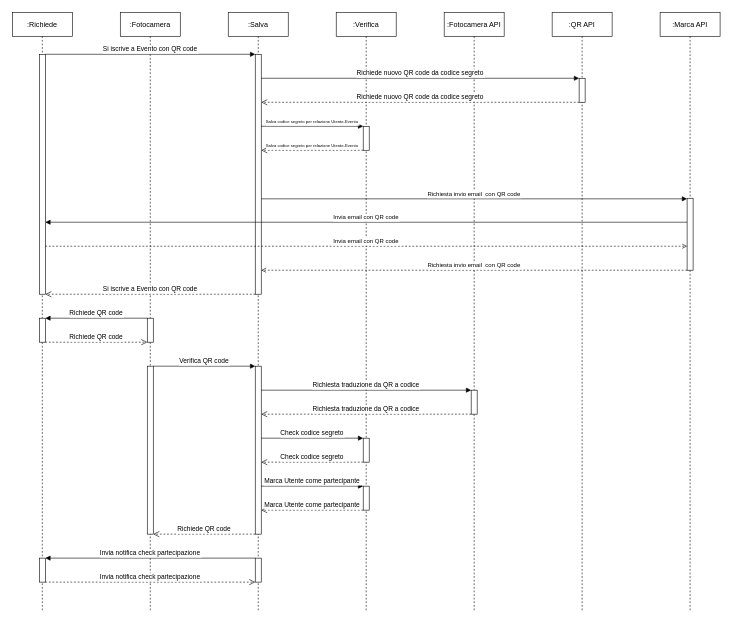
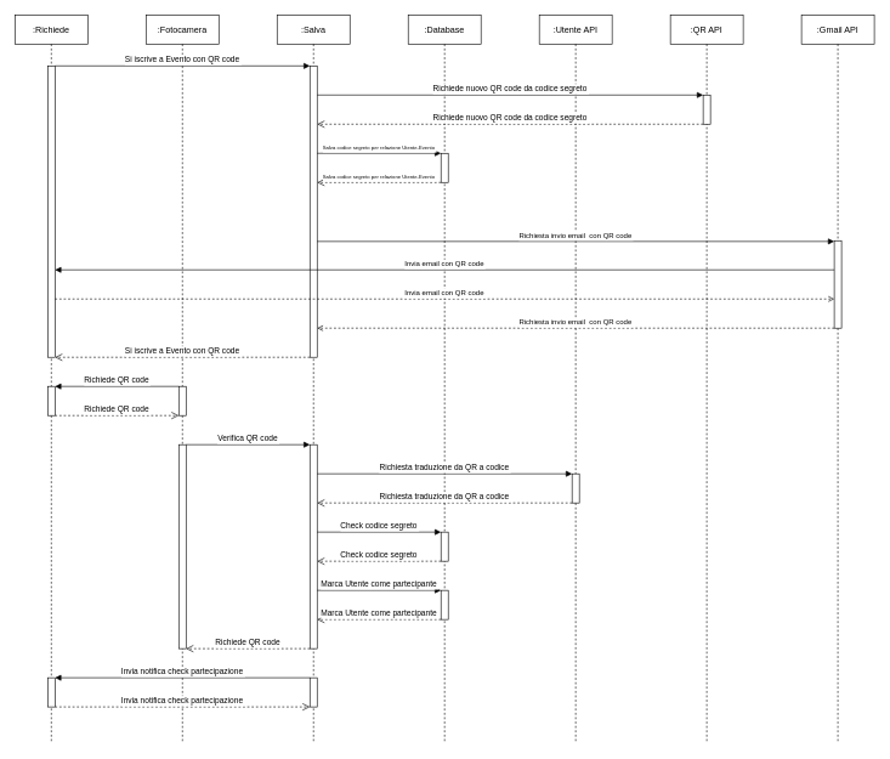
- <mxCell id="20" value=":Verifica" style="shape=umlLifeline;perimeter=lifelinePerimeter;container=1;collapsible=0;recursiveResize=0;rounded=0;shadow=0;strokeWidth=1;" parent="1" vertex="1"><mxGeometry x="560" y="20" width="100" height="1000" as="geometry" /></mxCell>
+ <mxCell id="20" value=":Database" style="shape=umlLifeline;perimeter=lifelinePerimeter;container=1;collapsible=0;recursiveResize=0;rounded=0;shadow=0;strokeWidth=1;" parent="1" vertex="1"><mxGeometry x="560" y="20" width="100" height="1000" as="geometry" /></mxCell>
- <mxCell id="17" value=":Fotocamera API" style="shape=umlLifeline;perimeter=lifelinePerimeter;container=1;collapsible=0;recursiveResize=0;rounded=0;shadow=0;strokeWidth=1;" parent="1" vertex="1"><mxGeometry x="740" y="20" width="100" height="1000" as="geometry" /></mxCell>
+ <mxCell id="17" value=":Utente API" style="shape=umlLifeline;perimeter=lifelinePerimeter;container=1;collapsible=0;recursiveResize=0;rounded=0;shadow=0;strokeWidth=1;" parent="1" vertex="1"><mxGeometry x="740" y="20" width="100" height="1000" as="geometry" /></mxCell>
- <mxCell id="40" value=":Marca API" style="shape=umlLifeline;perimeter=lifelinePerimeter;container=1;collapsible=0;recursiveResize=0;rounded=0;shadow=0;strokeWidth=1;" vertex="1" parent="1"><mxGeometry x="1100" y="20" width="100" height="1000" as="geometry" /></mxCell>
+ <mxCell id="40" value=":Gmail API" style="shape=umlLifeline;perimeter=lifelinePerimeter;container=1;collapsible=0;recursiveResize=0;rounded=0;shadow=0;strokeWidth=1;" vertex="1" parent="1"><mxGeometry x="1100" y="20" width="100" height="1000" as="geometry" /></mxCell>
